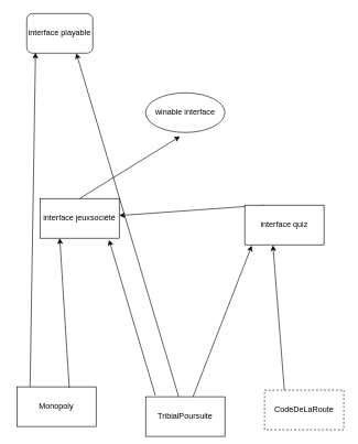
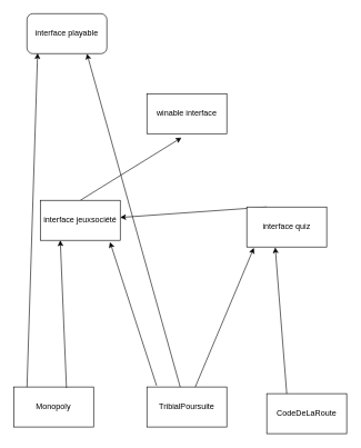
- <mxCell id="14" value="interface playable" style="rounded=1;whiteSpace=wrap;html=1;" vertex="1" parent="1"><mxGeometry x="40" y="20" width="100" height="60" as="geometry" /></mxCell>
+ <mxCell id="14" value="interface playable" style="rounded=1;whiteSpace=wrap;html=1;" vertex="1" parent="1"><mxGeometry x="40" y="20" width="120" height="60" as="geometry" /></mxCell>
- <mxCell id="8" value="winable interface" style="ellipse;whiteSpace=wrap;html=1;" vertex="1" parent="1"><mxGeometry x="220" y="140" width="120" height="60" as="geometry" /></mxCell>
+ <mxCell id="8" value="winable interface" style="rounded=0;whiteSpace=wrap;html=1;" vertex="1" parent="1"><mxGeometry x="220" y="140" width="120" height="60" as="geometry" /></mxCell>
- <mxCell id="2" value="Monopoly" style="rounded=0;whiteSpace=wrap;html=1;" vertex="1" parent="1"><mxGeometry x="25" y="585" width="120" height="60" as="geometry" /></mxCell>
+ <mxCell id="2" value="Monopoly" style="rounded=0;whiteSpace=wrap;html=1;" vertex="1" parent="1"><mxGeometry x="20" y="580" width="120" height="60" as="geometry" /></mxCell>
- <mxCell id="3" value="CodeDeLaRoute" style="rounded=0;whiteSpace=wrap;html=1;dashed=1;" vertex="1" parent="1"><mxGeometry x="400" y="590" width="120" height="60" as="geometry" /></mxCell>
+ <mxCell id="3" value="CodeDeLaRoute" style="rounded=0;whiteSpace=wrap;html=1;" vertex="1" parent="1"><mxGeometry x="400" y="590" width="120" height="60" as="geometry" /></mxCell>
- <mxCell id="4" value="TribialPoursuite&lt;br&gt;" style="rounded=0;whiteSpace=wrap;html=1;" vertex="1" parent="1"><mxGeometry x="220" y="600" width="120" height="60" as="geometry" /></mxCell>
+ <mxCell id="4" value="TribialPoursuite&lt;br&gt;" style="rounded=0;whiteSpace=wrap;html=1;" vertex="1" parent="1"><mxGeometry x="220" y="580" width="120" height="60" as="geometry" /></mxCell>
